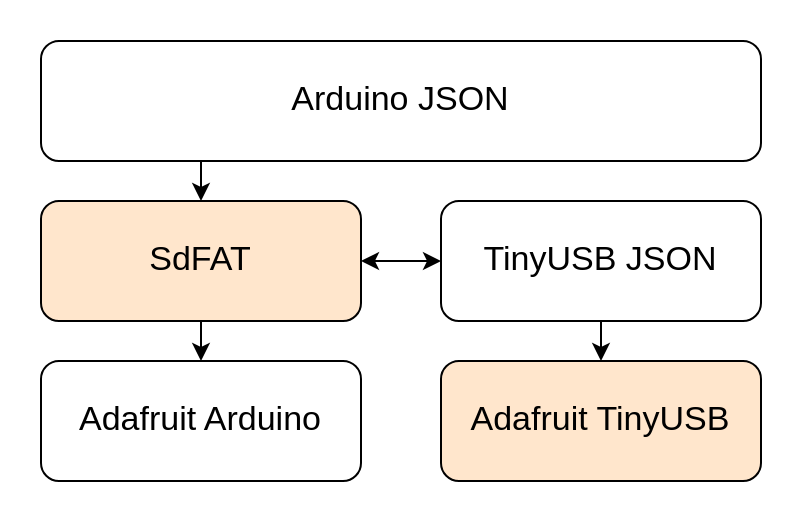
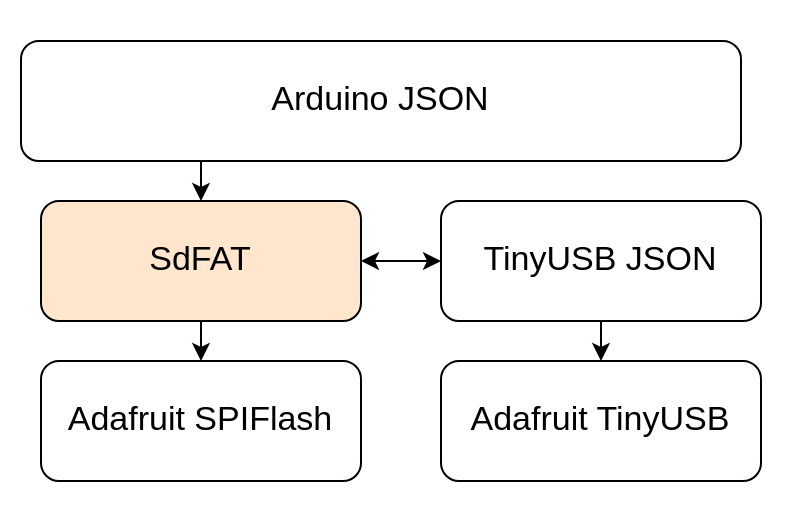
- <mxCell id="10" value="Arduino JSON" style="rounded=1;whiteSpace=wrap;html=1;fontSize=17;" vertex="1" parent="1"><mxGeometry x="20" y="20" width="360" height="60" as="geometry" /></mxCell>
+ <mxCell id="10" value="Arduino JSON" style="rounded=1;whiteSpace=wrap;html=1;fontSize=17;" vertex="1" parent="1"><mxGeometry x="10" y="20" width="360" height="60" as="geometry" /></mxCell>
- <mxCell id="2" value="Adafruit Arduino" style="rounded=1;whiteSpace=wrap;html=1;fontSize=17;" vertex="1" parent="1"><mxGeometry x="20" y="180" width="160" height="60" as="geometry" /></mxCell>
+ <mxCell id="2" value="Adafruit SPIFlash" style="rounded=1;whiteSpace=wrap;html=1;fontSize=17;" vertex="1" parent="1"><mxGeometry x="20" y="180" width="160" height="60" as="geometry" /></mxCell>
- <mxCell id="6" value="Adafruit TinyUSB" style="rounded=1;whiteSpace=wrap;html=1;fontSize=17;fillColor=#ffe6cc;" vertex="1" parent="1"><mxGeometry x="220" y="180" width="160" height="60" as="geometry" /></mxCell>
+ <mxCell id="6" value="Adafruit TinyUSB" style="rounded=1;whiteSpace=wrap;html=1;fontSize=17;" vertex="1" parent="1"><mxGeometry x="220" y="180" width="160" height="60" as="geometry" /></mxCell>
